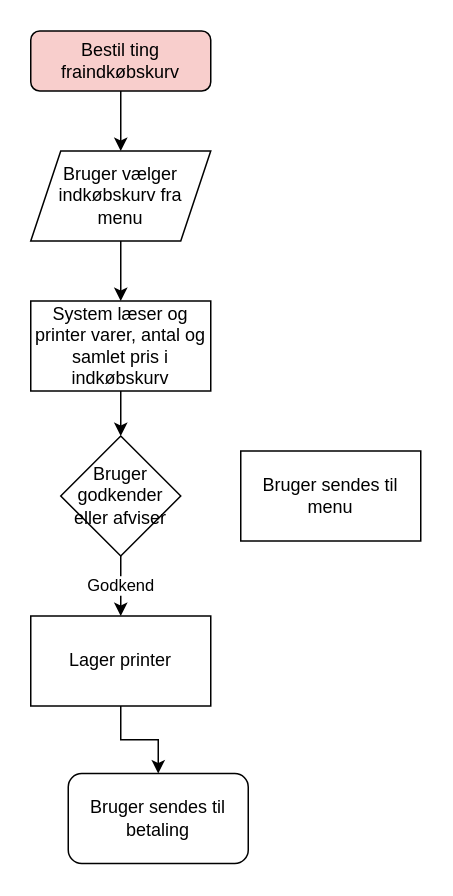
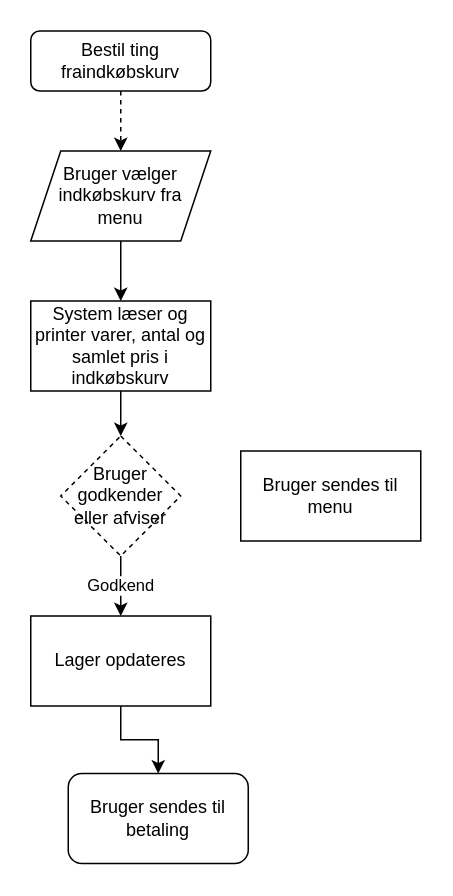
- <mxCell id="3" value="&lt;p&gt;&lt;span&gt;Bestil ting fraindkøbskurv&lt;/span&gt;&lt;/p&gt;" style="rounded=1;whiteSpace=wrap;html=1;fontSize=12;glass=0;strokeWidth=1;shadow=0;fillColor=#f8cecc;" parent="1" vertex="1"><mxGeometry x="20" y="20" width="120" height="40" as="geometry" /></mxCell>
+ <mxCell id="3" value="&lt;p&gt;&lt;span&gt;Bestil ting fraindkøbskurv&lt;/span&gt;&lt;/p&gt;" style="rounded=1;whiteSpace=wrap;html=1;fontSize=12;glass=0;strokeWidth=1;shadow=0;" parent="1" vertex="1"><mxGeometry x="20" y="20" width="120" height="40" as="geometry" /></mxCell>
- <mxCell id="2" value="" style="edgeStyle=orthogonalEdgeStyle;rounded=0;orthogonalLoop=1;jettySize=auto;html=1;" parent="1" source="3" target="5" edge="1"><mxGeometry relative="1" as="geometry" /></mxCell>
+ <mxCell id="2" value="" style="edgeStyle=orthogonalEdgeStyle;rounded=0;orthogonalLoop=1;jettySize=auto;html=1;dashed=1;" parent="1" source="3" target="5" edge="1"><mxGeometry relative="1" as="geometry" /></mxCell>
- <mxCell id="9" value="Bruger godkender eller afviser" style="rhombus;whiteSpace=wrap;html=1;" parent="1" vertex="1"><mxGeometry x="40" y="290" width="80" height="80" as="geometry" /></mxCell>
+ <mxCell id="9" value="Bruger godkender eller afviser" style="rhombus;whiteSpace=wrap;html=1;dashed=1;" parent="1" vertex="1"><mxGeometry x="40" y="290" width="80" height="80" as="geometry" /></mxCell>
- <mxCell id="13" value="Lager printer" style="rounded=0;whiteSpace=wrap;html=1;" vertex="1" parent="1"><mxGeometry x="20" y="410" width="120" height="60" as="geometry" /></mxCell>
+ <mxCell id="13" value="Lager opdateres" style="rounded=0;whiteSpace=wrap;html=1;" vertex="1" parent="1"><mxGeometry x="20" y="410" width="120" height="60" as="geometry" /></mxCell>
